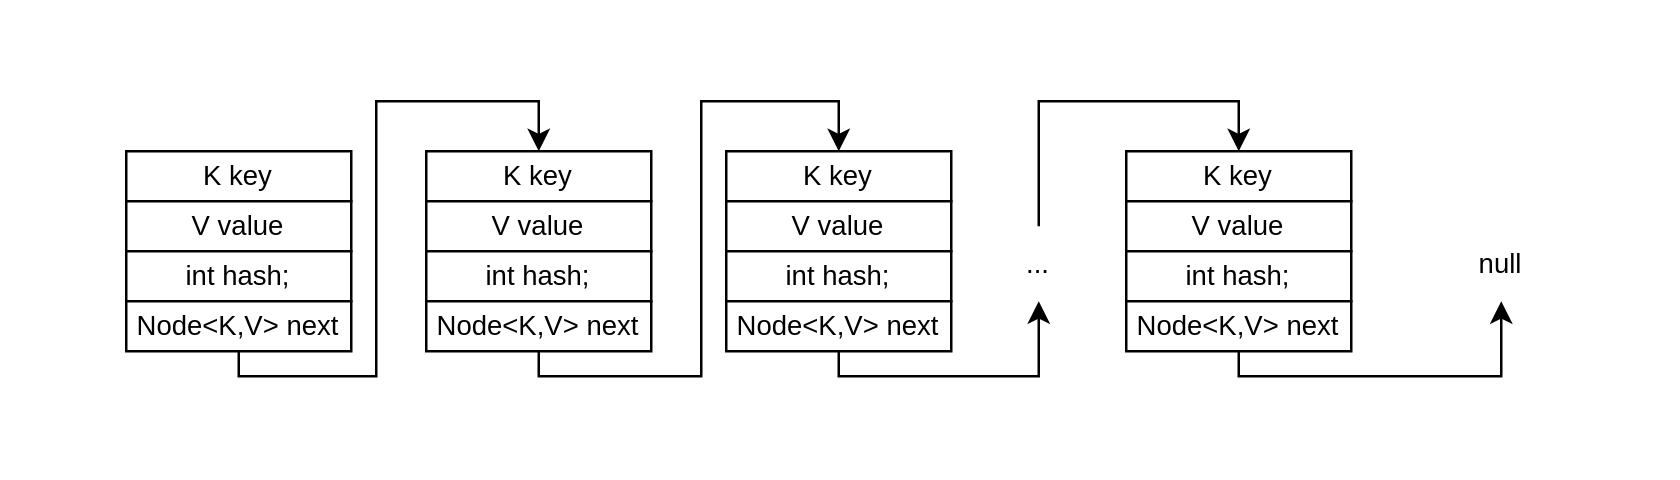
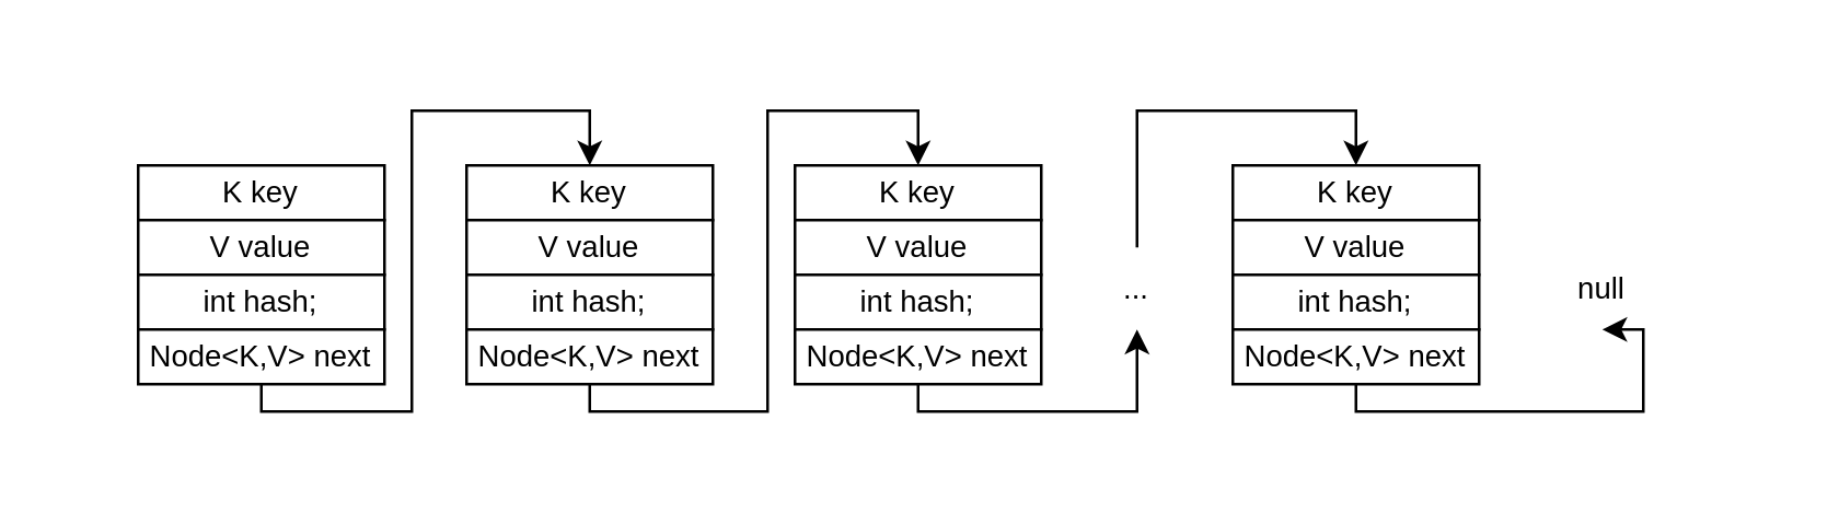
- <mxCell id="25" value="null" style="text;html=1;strokeColor=none;fillColor=none;align=center;verticalAlign=middle;whiteSpace=wrap;rounded=0;fontSize=11;" vertex="1" parent="1"><mxGeometry x="570" y="90" width="60" height="30" as="geometry" /></mxCell>
+ <mxCell id="25" value="null" style="text;html=1;strokeColor=none;fillColor=none;align=center;verticalAlign=middle;whiteSpace=wrap;rounded=0;fontSize=11;" vertex="1" parent="1"><mxGeometry x="555" y="90" width="60" height="30" as="geometry" /></mxCell>
